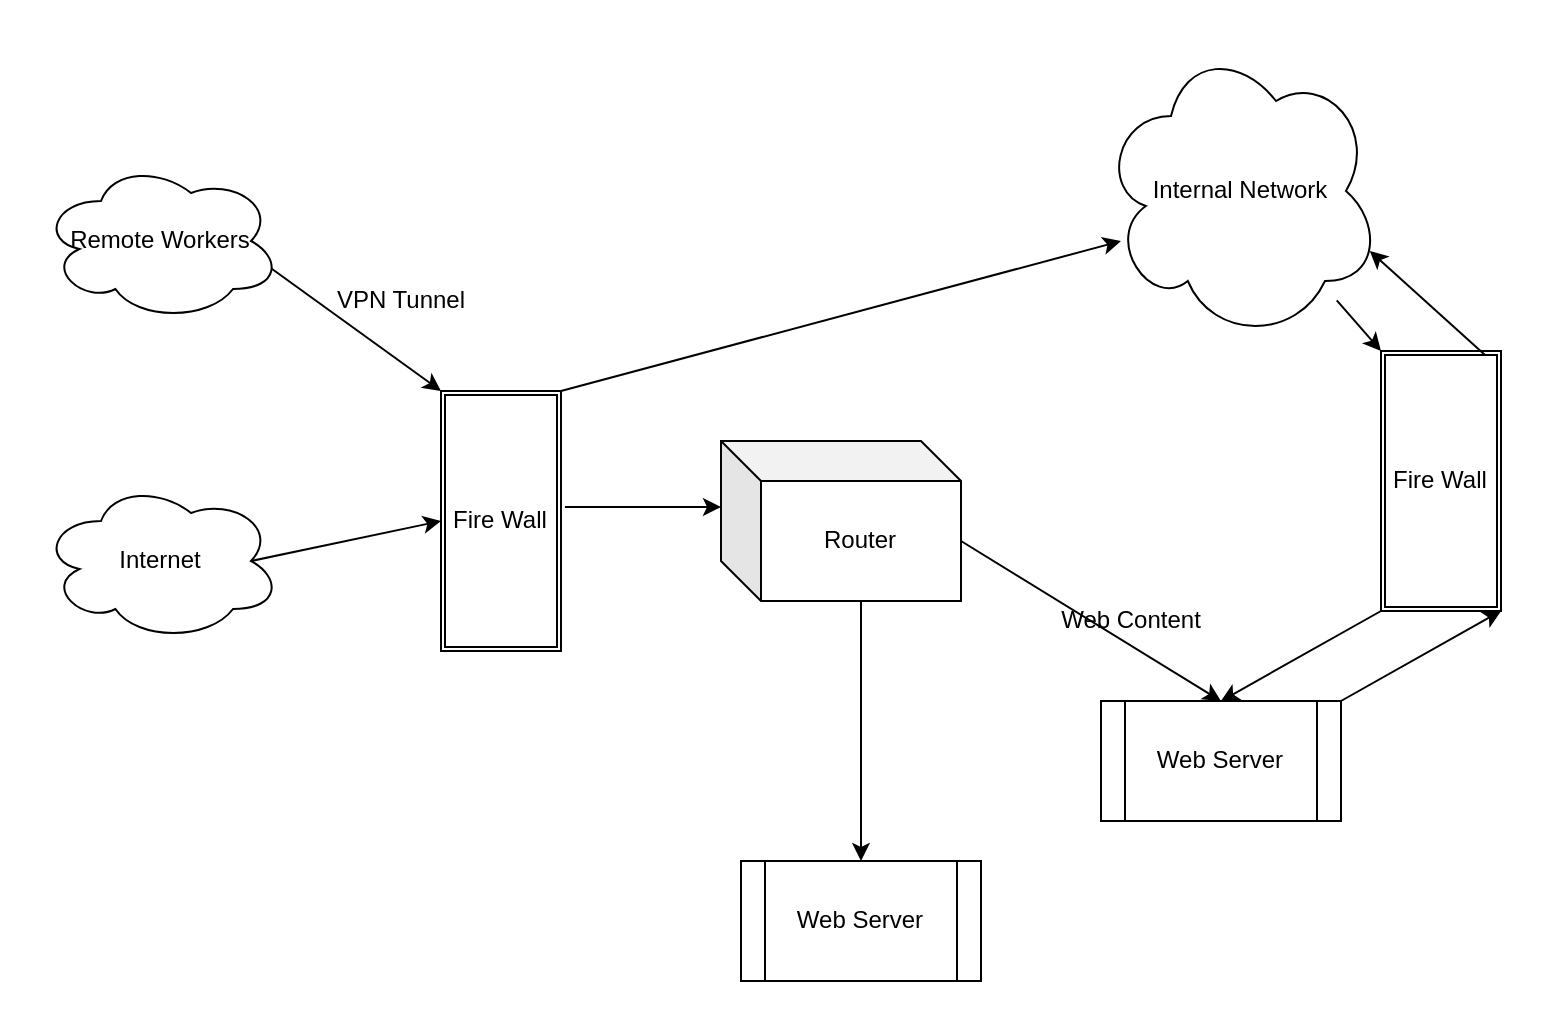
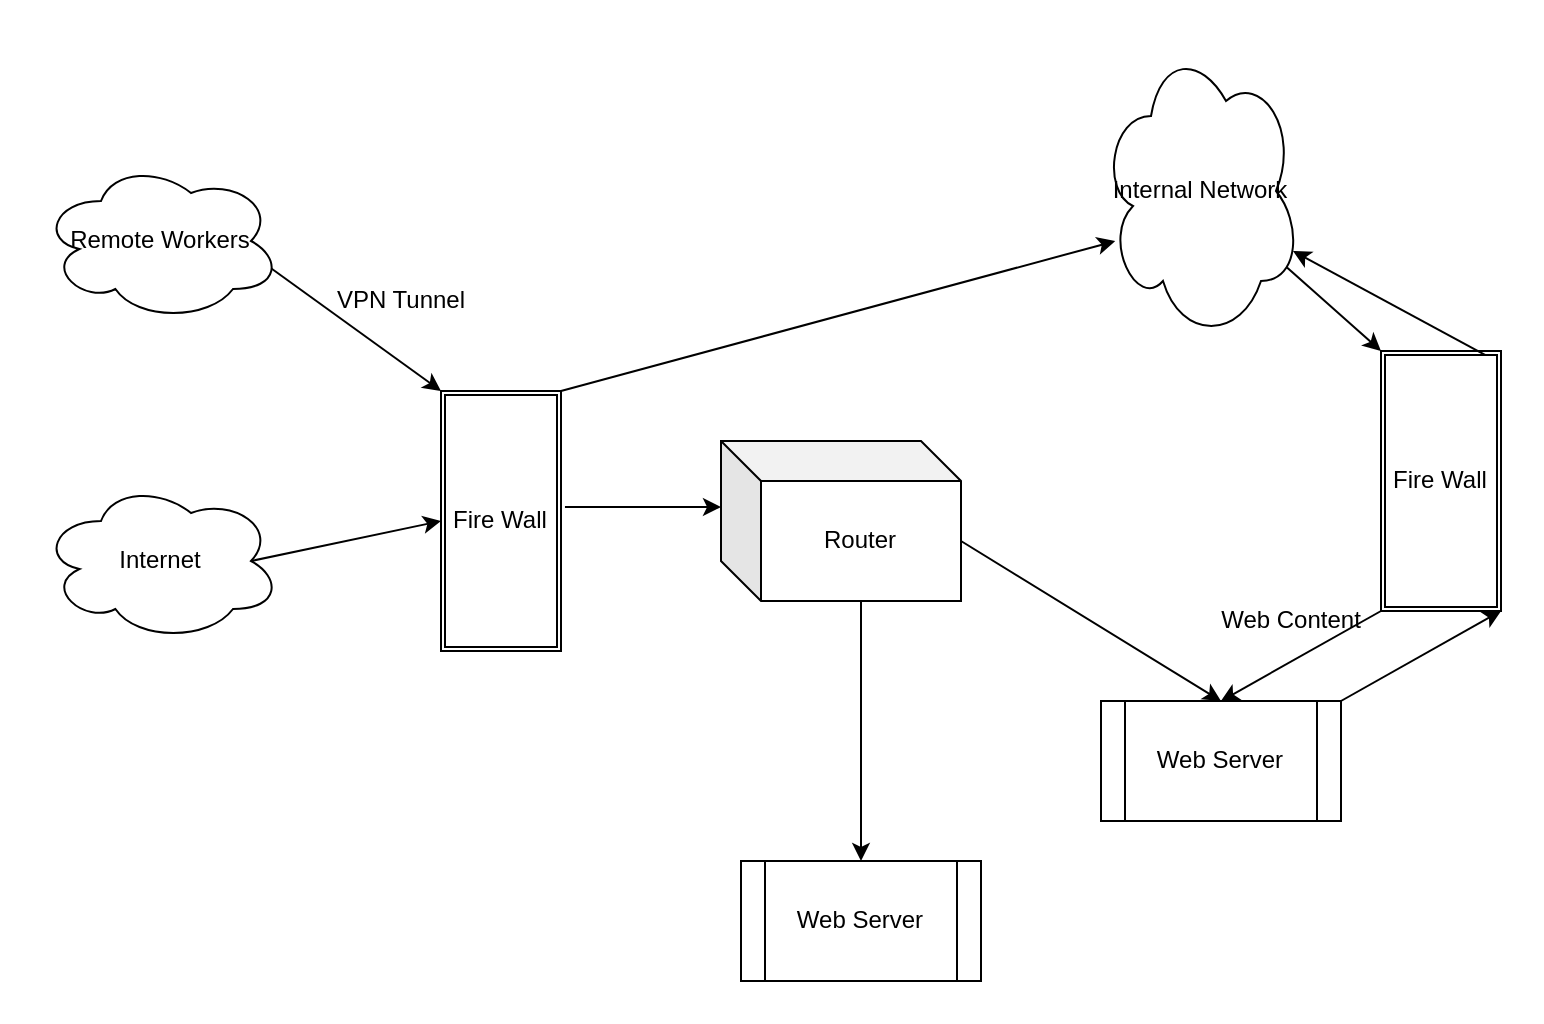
- <mxCell id="15" value="Internal Network" style="ellipse;shape=cloud;whiteSpace=wrap;html=1;" vertex="1" parent="1"><mxGeometry x="550" y="20" width="140" height="150" as="geometry" /></mxCell>
+ <mxCell id="15" value="Internal Network" style="ellipse;shape=cloud;whiteSpace=wrap;html=1;" vertex="1" parent="1"><mxGeometry x="550" y="20" width="100" height="150" as="geometry" /></mxCell>
- <mxCell id="17" value="Web Content" style="text;html=1;align=center;verticalAlign=middle;resizable=0;points=[];autosize=1;" vertex="1" parent="1"><mxGeometry x="520" y="300" width="90" height="20" as="geometry" /></mxCell>
+ <mxCell id="17" value="Web Content" style="text;html=1;align=center;verticalAlign=middle;resizable=0;points=[];autosize=1;" vertex="1" parent="1"><mxGeometry x="600" y="300" width="90" height="20" as="geometry" /></mxCell>
